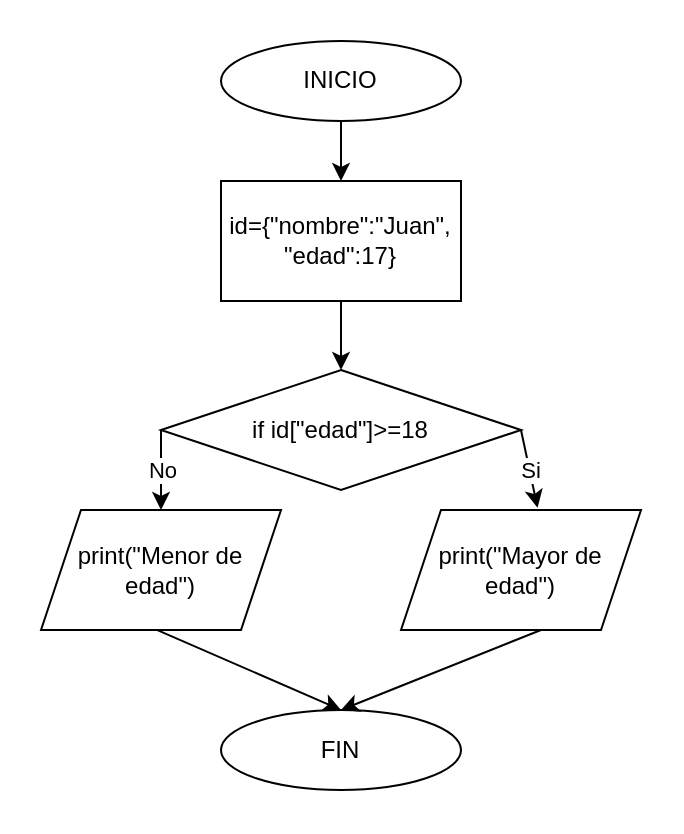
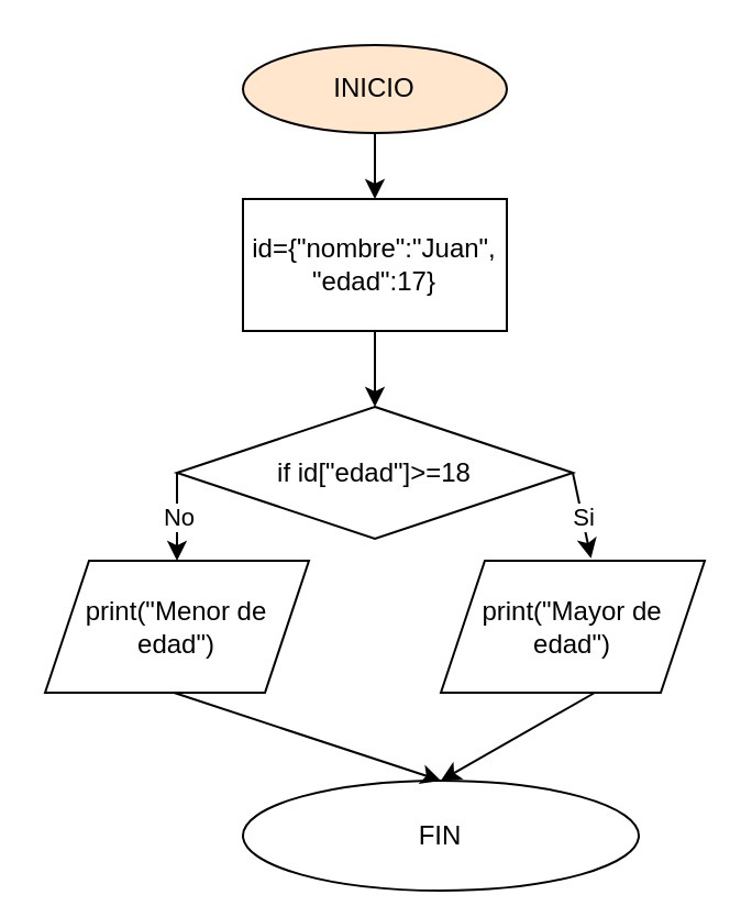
- <mxCell id="2" value="INICIO" style="ellipse;whiteSpace=wrap;html=1;" parent="1" vertex="1"><mxGeometry x="110" y="20" width="120" height="40" as="geometry" /></mxCell>
+ <mxCell id="2" value="INICIO" style="ellipse;whiteSpace=wrap;html=1;fillColor=#ffe6cc;" parent="1" vertex="1"><mxGeometry x="110" y="20" width="120" height="40" as="geometry" /></mxCell>
- <mxCell id="11" value="FIN" style="ellipse;whiteSpace=wrap;html=1;" parent="1" vertex="1"><mxGeometry x="110" y="354.5" width="120" height="40" as="geometry" /></mxCell>
+ <mxCell id="11" value="FIN" style="ellipse;whiteSpace=wrap;html=1;" parent="1" vertex="1"><mxGeometry x="110" y="354.5" width="180" height="50" as="geometry" /></mxCell>
